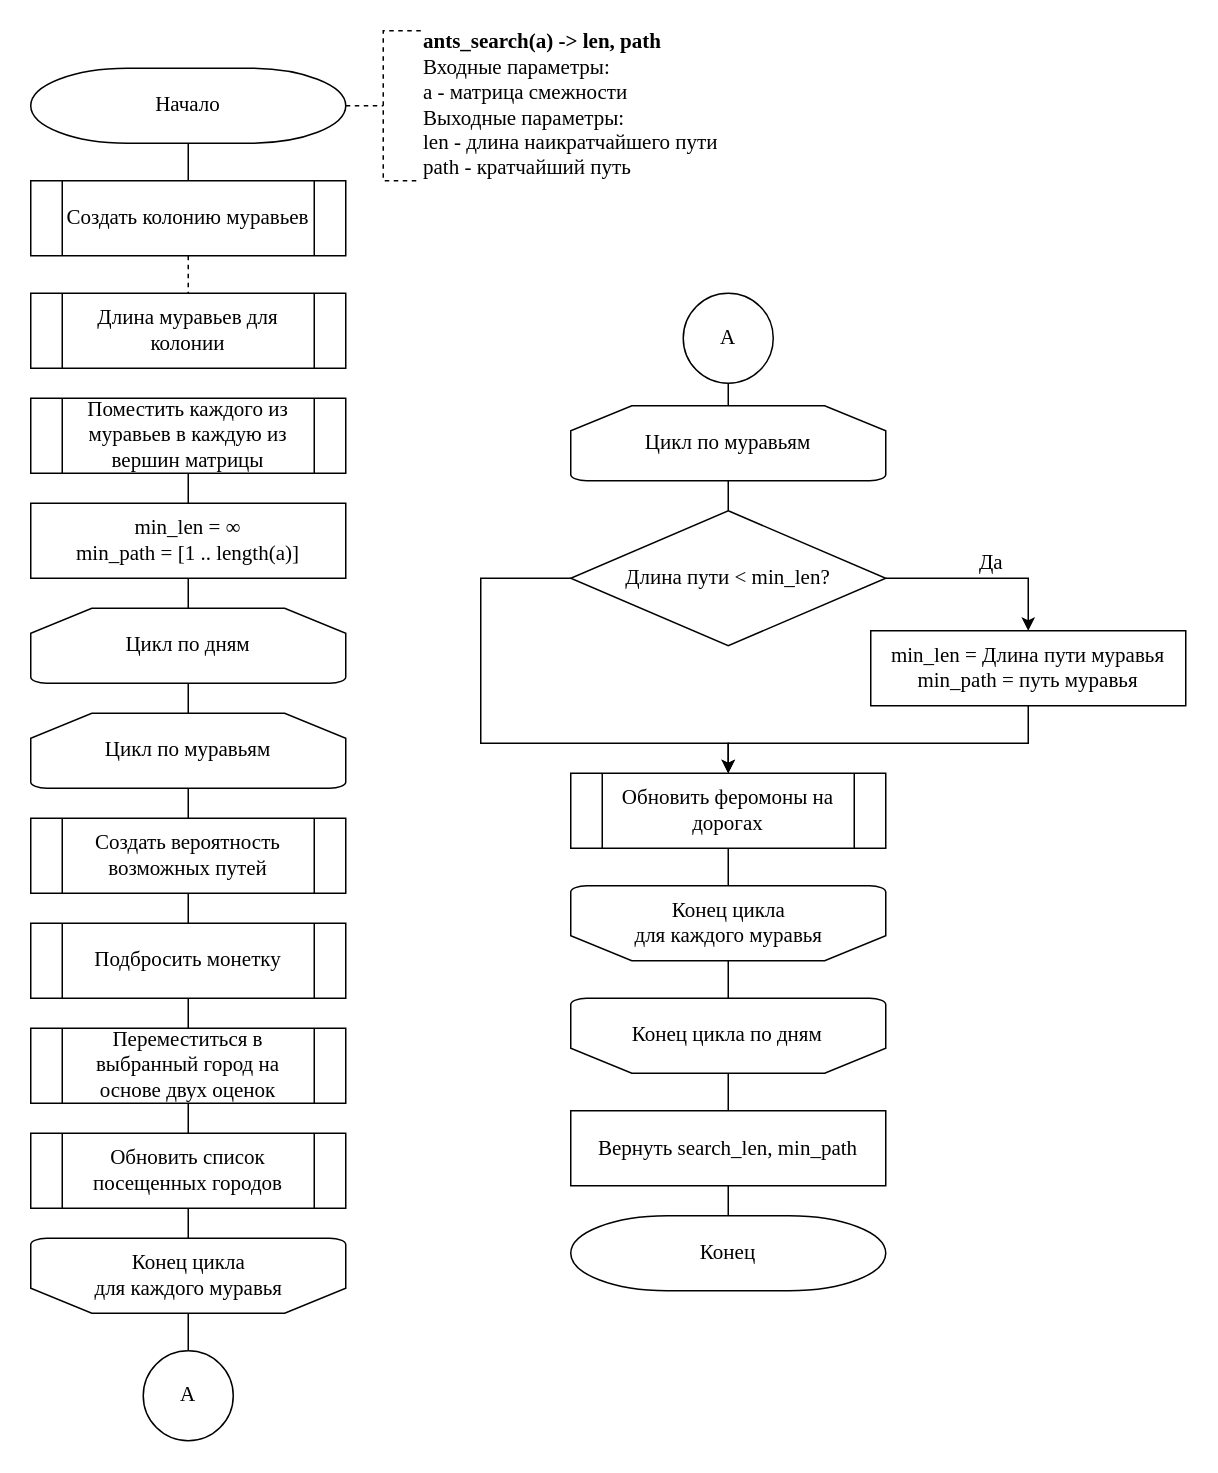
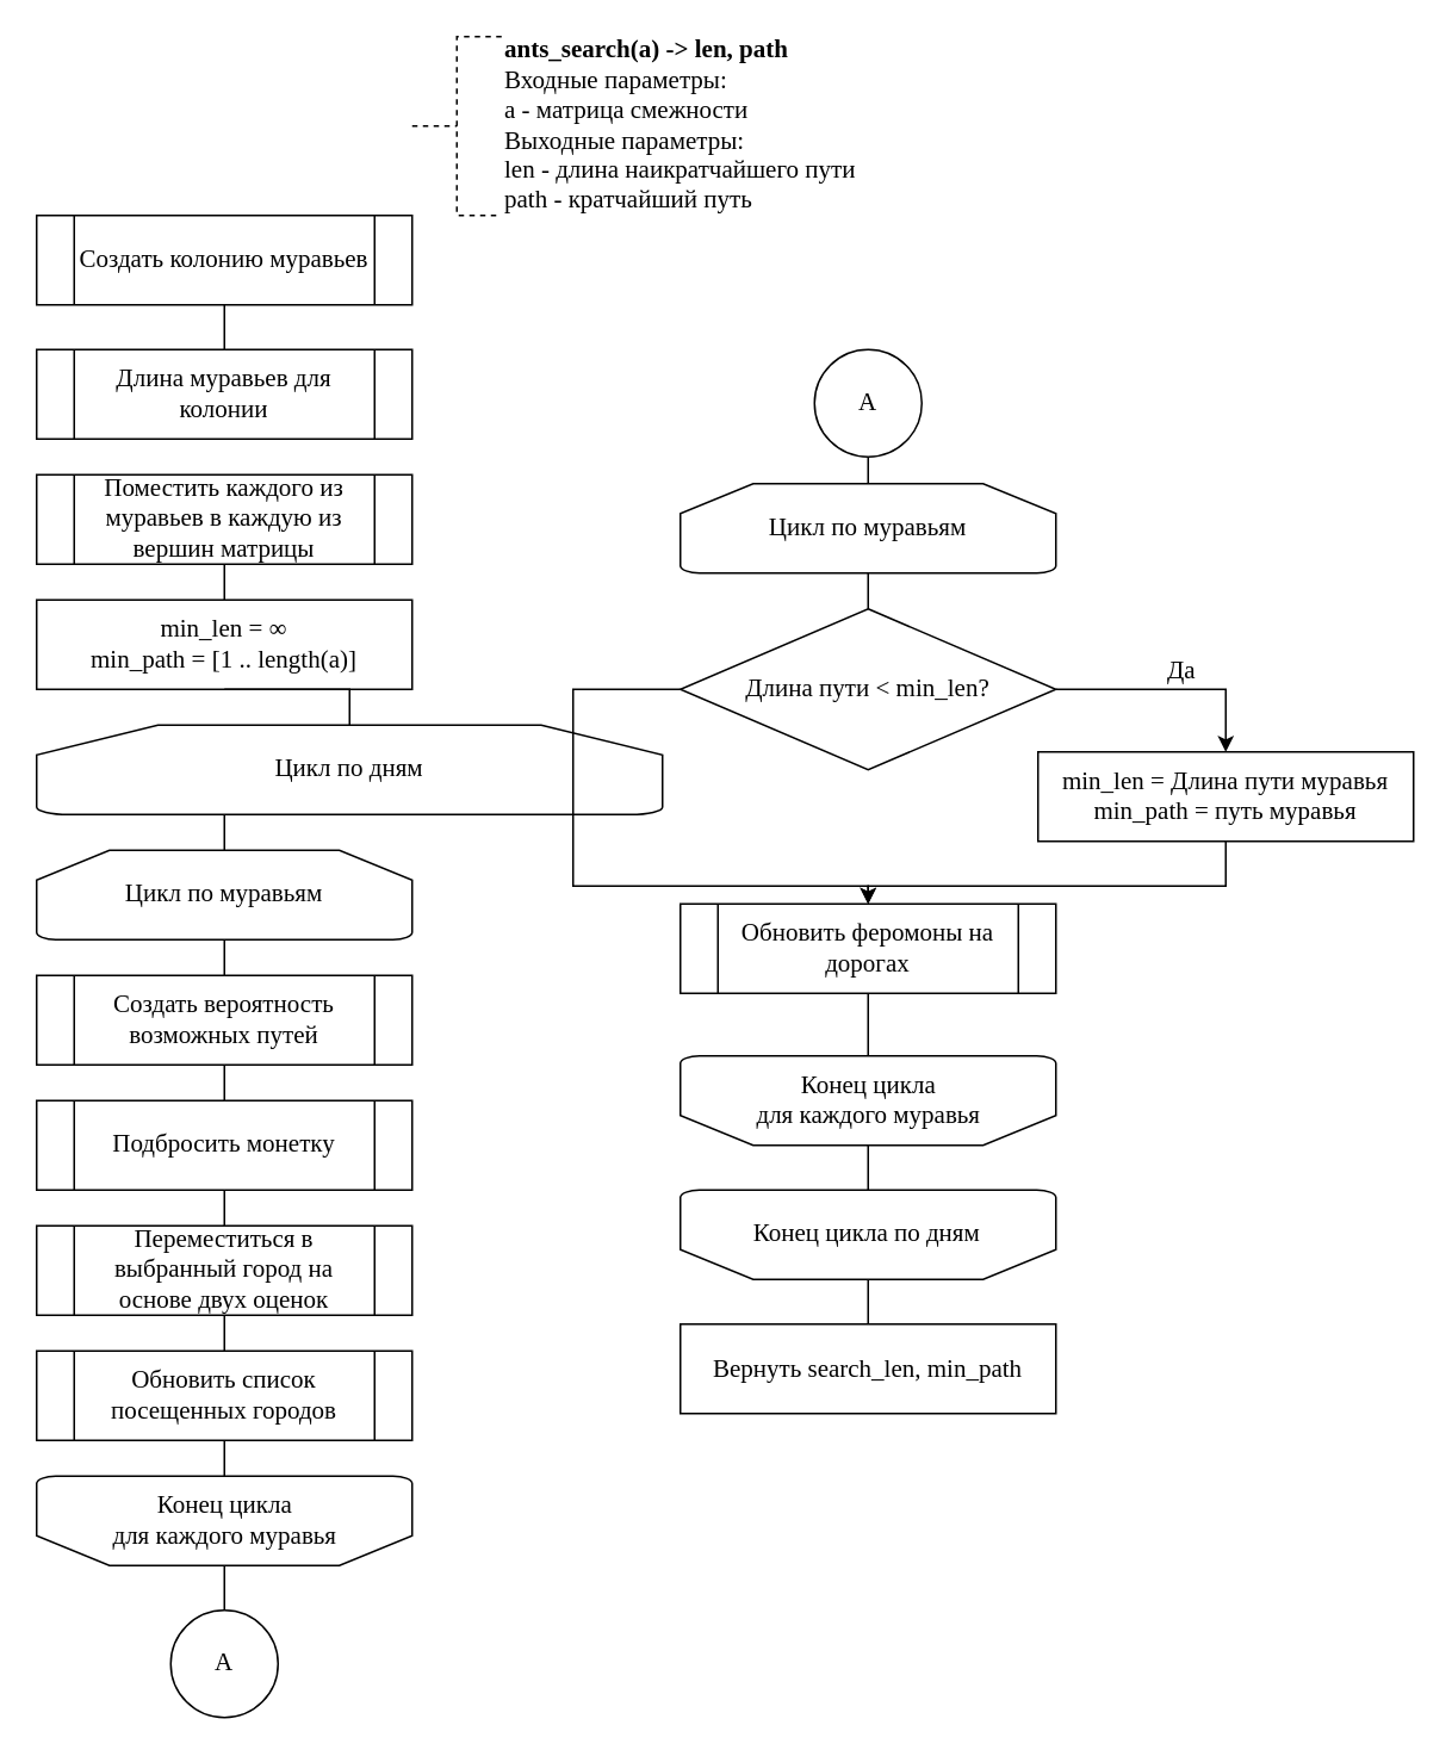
- <mxCell id="3" value="Начало" style="strokeWidth=1;html=1;shape=mxgraph.flowchart.terminator;whiteSpace=wrap;fontSize=14;fontFamily=Times New Roman;" vertex="1" parent="1"><mxGeometry x="20" y="45" width="210" height="50" as="geometry" /></mxCell>
- <mxCell id="2" style="edgeStyle=orthogonalEdgeStyle;rounded=0;orthogonalLoop=1;jettySize=auto;html=1;exitX=0.5;exitY=1;exitDx=0;exitDy=0;exitPerimeter=0;entryX=0.5;entryY=0;entryDx=0;entryDy=0;fontFamily=Times New Roman;fontSize=14;endArrow=none;endFill=0;" edge="1" parent="1" source="3" target="8"><mxGeometry relative="1" as="geometry" /></mxCell>
- <mxCell id="7" style="edgeStyle=orthogonalEdgeStyle;rounded=0;orthogonalLoop=1;jettySize=auto;html=1;exitX=0.5;exitY=1;exitDx=0;exitDy=0;entryX=0.5;entryY=0;entryDx=0;entryDy=0;endArrow=none;endFill=0;fontFamily=Times New Roman;fontSize=14;dashed=1;" edge="1" parent="1" source="8" target="9"><mxGeometry relative="1" as="geometry" /></mxCell>
+ <mxCell id="7" style="edgeStyle=orthogonalEdgeStyle;rounded=0;orthogonalLoop=1;jettySize=auto;html=1;exitX=0.5;exitY=1;exitDx=0;exitDy=0;entryX=0.5;entryY=0;entryDx=0;entryDy=0;endArrow=none;endFill=0;fontFamily=Times New Roman;fontSize=14;" edge="1" parent="1" source="8" target="9"><mxGeometry relative="1" as="geometry" /></mxCell>
- <mxCell id="27" value="Цикл по дням" style="strokeWidth=1;html=1;shape=mxgraph.flowchart.loop_limit;whiteSpace=wrap;fontSize=14;fontFamily=Times New Roman;" vertex="1" parent="1"><mxGeometry x="20" y="405" width="210" height="50" as="geometry" /></mxCell>
+ <mxCell id="27" value="Цикл по дням" style="strokeWidth=1;html=1;shape=mxgraph.flowchart.loop_limit;whiteSpace=wrap;fontSize=14;fontFamily=Times New Roman;" vertex="1" parent="1"><mxGeometry x="20" y="405" width="350" height="50" as="geometry" /></mxCell>
- <mxCell id="36" value="Обновить феромоны на дорогах" style="shape=process;whiteSpace=wrap;html=1;backgroundOutline=1;fontSize=14;fontFamily=Times New Roman;" vertex="1" parent="1"><mxGeometry x="380" y="515" width="210" height="50" as="geometry" /></mxCell>
+ <mxCell id="36" value="Обновить феромоны на дорогах" style="shape=process;whiteSpace=wrap;html=1;backgroundOutline=1;fontSize=14;fontFamily=Times New Roman;" vertex="1" parent="1"><mxGeometry x="380" y="505" width="210" height="50" as="geometry" /></mxCell>
- <mxCell id="4" style="edgeStyle=orthogonalEdgeStyle;rounded=0;orthogonalLoop=1;jettySize=auto;html=1;exitX=0.5;exitY=0;exitDx=0;exitDy=0;exitPerimeter=0;entryX=0.5;entryY=1;entryDx=0;entryDy=0;endArrow=none;endFill=0;fontFamily=Times New Roman;fontSize=14;" edge="1" parent="1" source="5" target="41"><mxGeometry relative="1" as="geometry" /></mxCell>
- <mxCell id="5" value="Конец" style="strokeWidth=1;html=1;shape=mxgraph.flowchart.terminator;whiteSpace=wrap;fontSize=14;fontFamily=Times New Roman;" vertex="1" parent="1"><mxGeometry x="380" y="810" width="210" height="50" as="geometry" /></mxCell>
